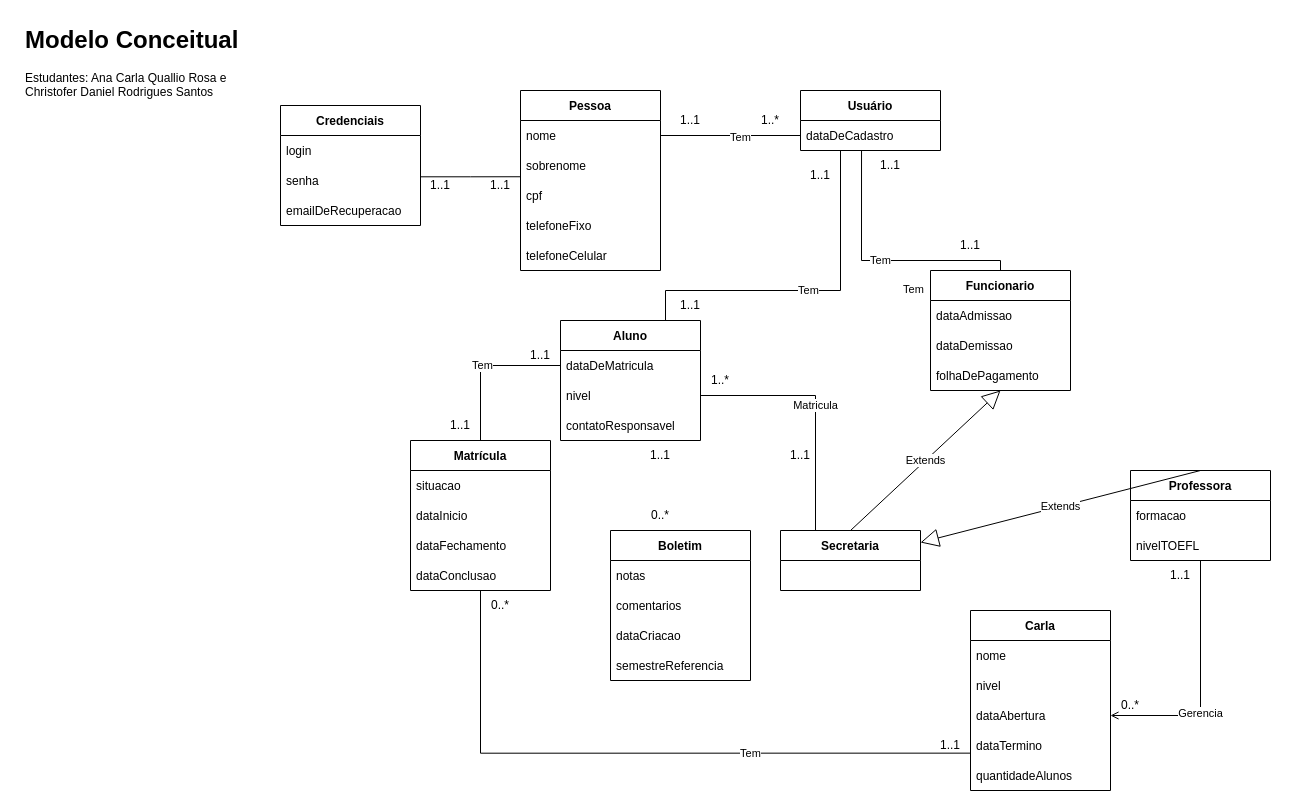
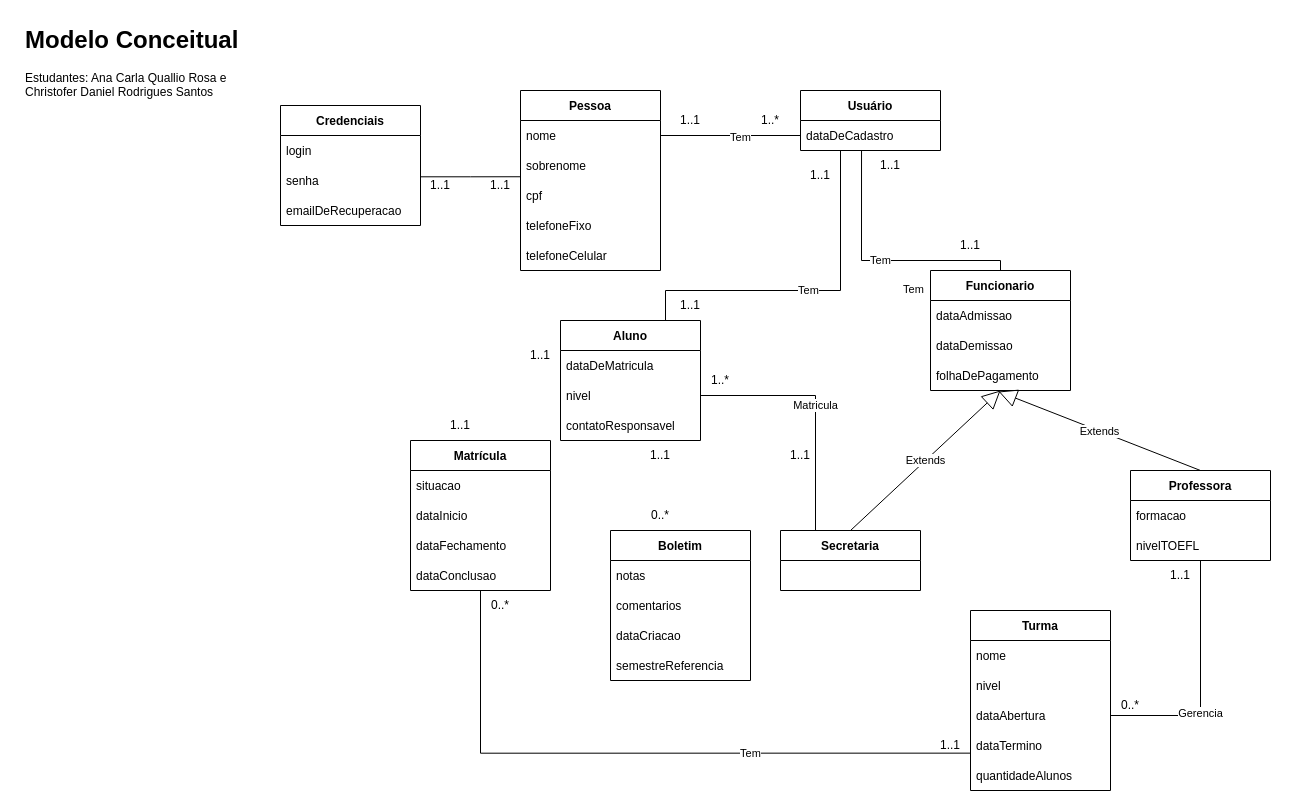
- <mxCell id="53" value="Tem" style="edgeStyle=orthogonalEdgeStyle;rounded=0;orthogonalLoop=1;jettySize=auto;html=1;exitX=0;exitY=0.5;exitDx=0;exitDy=0;entryX=0.5;entryY=0;entryDx=0;entryDy=0;endArrow=none;endFill=0;" edge="1" parent="1" source="29" target="33"><mxGeometry relative="1" as="geometry" /></mxCell>
- <mxCell id="45" value="Extends" style="endArrow=block;endSize=16;endFill=0;html=1;rounded=0;exitX=0.5;exitY=0;exitDx=0;exitDy=0;" edge="1" parent="1" source="12" target="44"><mxGeometry width="160" relative="1" as="geometry"><mxPoint x="790" y="390" as="sourcePoint" /><mxPoint x="950" y="390" as="targetPoint" /></mxGeometry></mxCell>
+ <mxCell id="45" value="Extends" style="endArrow=block;endSize=16;endFill=0;html=1;rounded=0;exitX=0.5;exitY=0;exitDx=0;exitDy=0;entryX=0.486;entryY=1.033;entryDx=0;entryDy=0;entryPerimeter=0;" edge="1" parent="1" source="12" target="23"><mxGeometry width="160" relative="1" as="geometry"><mxPoint x="790" y="390" as="sourcePoint" /><mxPoint x="950" y="390" as="targetPoint" /></mxGeometry></mxCell>
- <mxCell id="47" value="Carla" style="swimlane;fontStyle=1;childLayout=stackLayout;horizontal=1;startSize=30;horizontalStack=0;resizeParent=1;resizeParentMax=0;resizeLast=0;collapsible=1;marginBottom=0;" vertex="1" parent="1"><mxGeometry x="970" y="610" width="140" height="180" as="geometry" /></mxCell>
+ <mxCell id="47" value="Turma" style="swimlane;fontStyle=1;childLayout=stackLayout;horizontal=1;startSize=30;horizontalStack=0;resizeParent=1;resizeParentMax=0;resizeLast=0;collapsible=1;marginBottom=0;" vertex="1" parent="1"><mxGeometry x="970" y="610" width="140" height="180" as="geometry" /></mxCell>
- <mxCell id="10" style="edgeStyle=orthogonalEdgeStyle;rounded=0;orthogonalLoop=1;jettySize=auto;html=1;exitX=0.5;exitY=1;exitDx=0;exitDy=0;endArrow=open;endFill=0;" edge="1" parent="1" source="12" target="50"><mxGeometry relative="1" as="geometry" /></mxCell>
+ <mxCell id="10" style="edgeStyle=orthogonalEdgeStyle;rounded=0;orthogonalLoop=1;jettySize=auto;html=1;exitX=0.5;exitY=1;exitDx=0;exitDy=0;endArrow=none;endFill=0;" edge="1" parent="1" source="12" target="50"><mxGeometry relative="1" as="geometry" /></mxCell>
